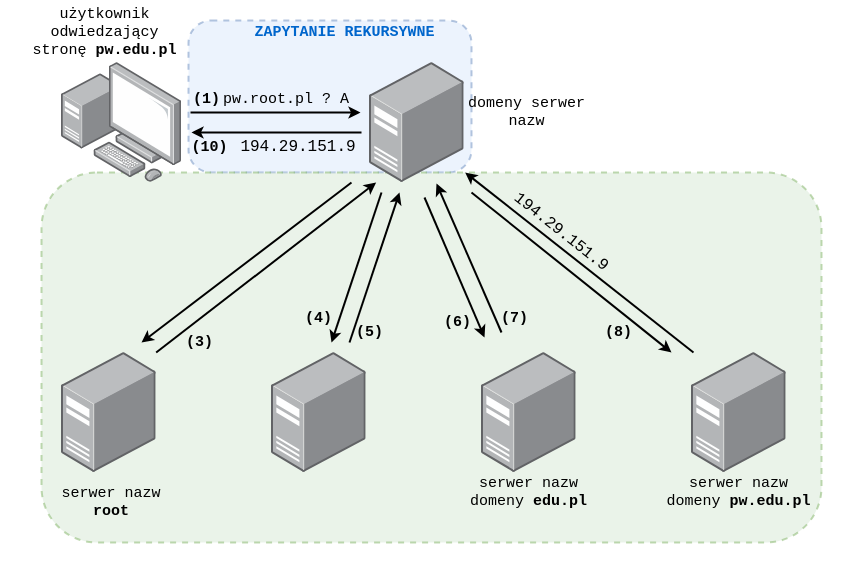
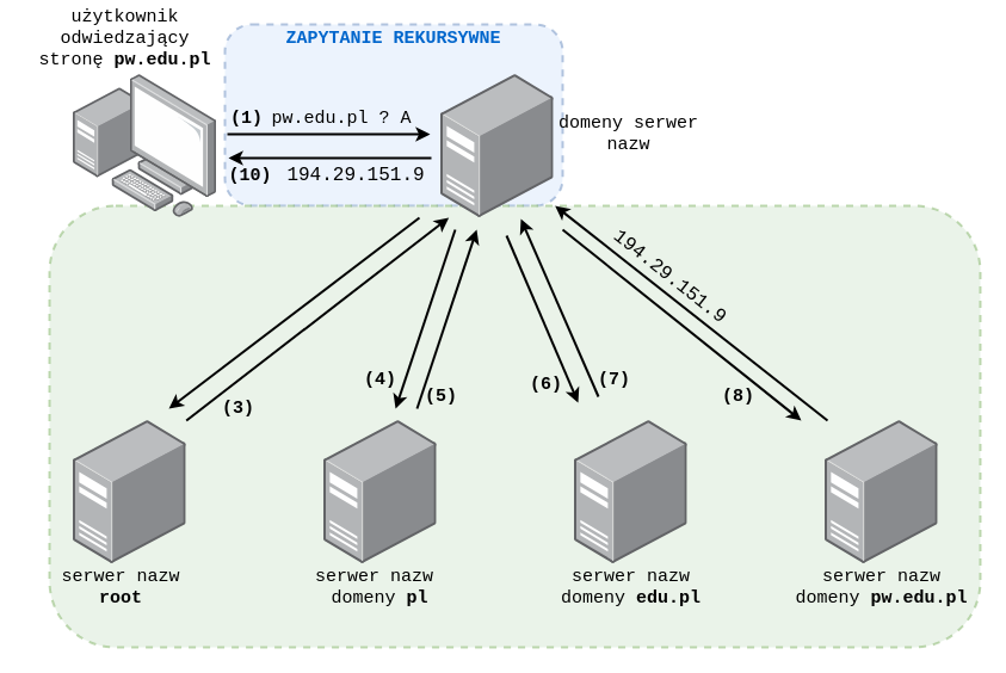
- <mxCell id="37" value="&lt;font color=&quot;#0066cc&quot; face=&quot;Courier New&quot;&gt;&lt;span style=&quot;font-size: 15px;&quot;&gt;&lt;b style=&quot;&quot;&gt;ZAPYTANIE REKURSYWNE&lt;/b&gt;&lt;/span&gt;&lt;/font&gt;" style="text;html=1;strokeColor=none;fillColor=none;align=center;verticalAlign=middle;whiteSpace=wrap;rounded=0;" vertex="1" parent="1"><mxGeometry x="242" y="22" width="205" height="20" as="geometry" /></mxCell>
+ <mxCell id="37" value="&lt;font color=&quot;#0066cc&quot; face=&quot;Courier New&quot;&gt;&lt;span style=&quot;font-size: 15px;&quot;&gt;&lt;b style=&quot;&quot;&gt;ZAPYTANIE REKURSYWNE&lt;/b&gt;&lt;/span&gt;&lt;/font&gt;" style="text;html=1;strokeColor=none;fillColor=none;align=center;verticalAlign=middle;whiteSpace=wrap;rounded=0;" vertex="1" parent="1"><mxGeometry x="227" y="22" width="205" height="20" as="geometry" /></mxCell>
- <mxCell id="11" value="&lt;font style=&quot;font-size: 15px;&quot; face=&quot;Courier New&quot;&gt;pw.root.pl ? A&lt;/font&gt;" style="text;html=1;strokeColor=none;fillColor=none;align=center;verticalAlign=middle;whiteSpace=wrap;rounded=0;" vertex="1" parent="1"><mxGeometry x="205.67" y="89" width="160" height="20" as="geometry" /></mxCell>
+ <mxCell id="11" value="&lt;font style=&quot;font-size: 15px;&quot; face=&quot;Courier New&quot;&gt;pw.edu.pl ? A&lt;/font&gt;" style="text;html=1;strokeColor=none;fillColor=none;align=center;verticalAlign=middle;whiteSpace=wrap;rounded=0;" vertex="1" parent="1"><mxGeometry x="205.67" y="89" width="160" height="20" as="geometry" /></mxCell>
+ <mxCell id="13" value="&lt;font style=&quot;font-size: 15px;&quot; face=&quot;Courier New&quot;&gt;serwer nazw&amp;nbsp;&lt;br&gt;domeny &lt;b&gt;pl&lt;/b&gt;&lt;br&gt;&lt;/font&gt;" style="text;html=1;strokeColor=none;fillColor=none;align=center;verticalAlign=middle;whiteSpace=wrap;rounded=0;" vertex="1" parent="1"><mxGeometry x="258.33" y="482" width="120" height="20" as="geometry" /></mxCell>
- <mxCell id="12" value="&lt;font style=&quot;font-size: 15px;&quot; face=&quot;Courier New&quot;&gt;serwer nazw &lt;b&gt;root&lt;/b&gt;&lt;/font&gt;" style="text;html=1;strokeColor=none;fillColor=none;align=center;verticalAlign=middle;whiteSpace=wrap;rounded=0;" vertex="1" parent="1"><mxGeometry x="51" y="492" width="120" height="20" as="geometry" /></mxCell>
+ <mxCell id="12" value="&lt;font style=&quot;font-size: 15px;&quot; face=&quot;Courier New&quot;&gt;serwer nazw &lt;b&gt;root&lt;/b&gt;&lt;/font&gt;" style="text;html=1;strokeColor=none;fillColor=none;align=center;verticalAlign=middle;whiteSpace=wrap;rounded=0;" vertex="1" parent="1"><mxGeometry x="41" y="482" width="120" height="20" as="geometry" /></mxCell>
